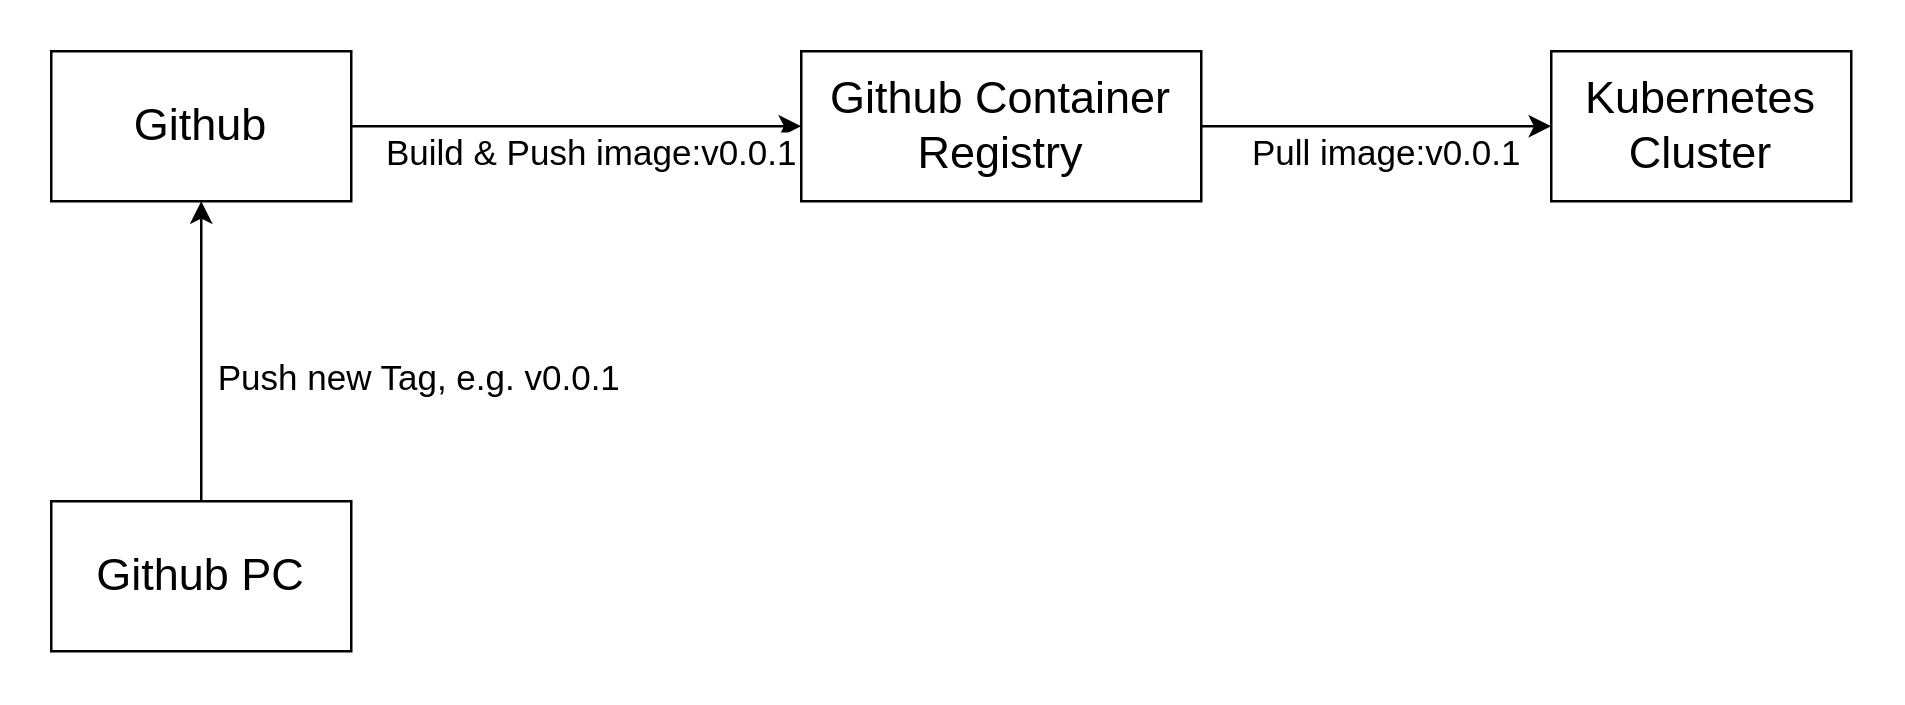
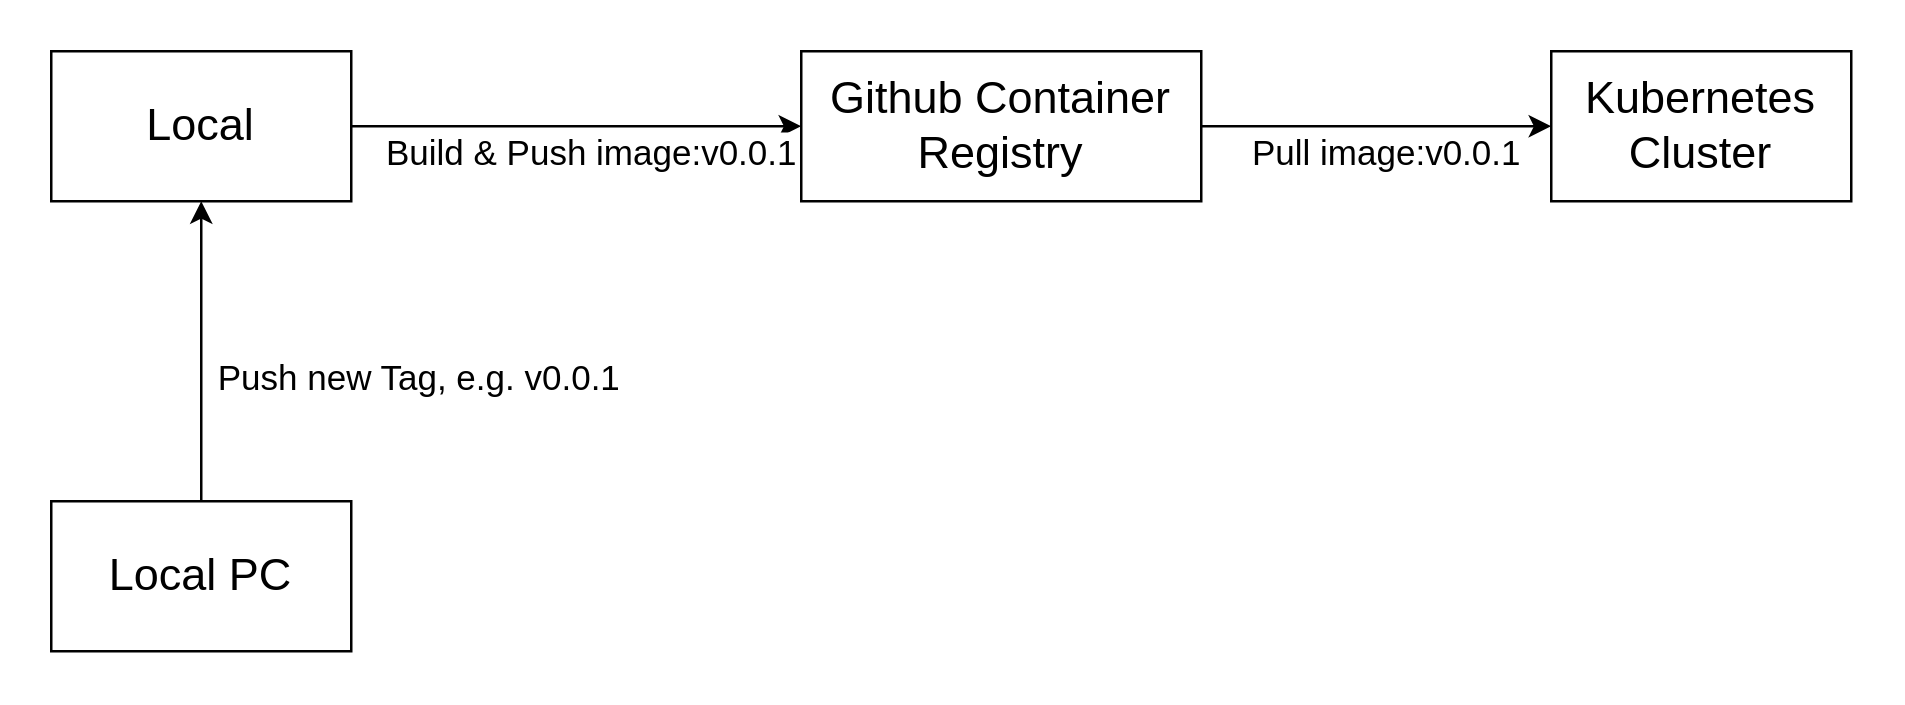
- <mxCell id="4" value="&lt;font style=&quot;font-size: 18px;&quot;&gt;Github&lt;/font&gt;" style="rounded=0;whiteSpace=wrap;html=1;" parent="1" vertex="1"><mxGeometry x="20" y="20" width="120" height="60" as="geometry" /></mxCell>
+ <mxCell id="4" value="&lt;font style=&quot;font-size: 18px;&quot;&gt;Local&lt;/font&gt;" style="rounded=0;whiteSpace=wrap;html=1;" parent="1" vertex="1"><mxGeometry x="20" y="20" width="120" height="60" as="geometry" /></mxCell>
- <mxCell id="7" value="&lt;font style=&quot;font-size: 18px;&quot;&gt;Github PC&lt;/font&gt;" style="rounded=0;whiteSpace=wrap;html=1;" parent="1" vertex="1"><mxGeometry x="20" y="200" width="120" height="60" as="geometry" /></mxCell>
+ <mxCell id="7" value="&lt;font style=&quot;font-size: 18px;&quot;&gt;Local PC&lt;/font&gt;" style="rounded=0;whiteSpace=wrap;html=1;" parent="1" vertex="1"><mxGeometry x="20" y="200" width="120" height="60" as="geometry" /></mxCell>
